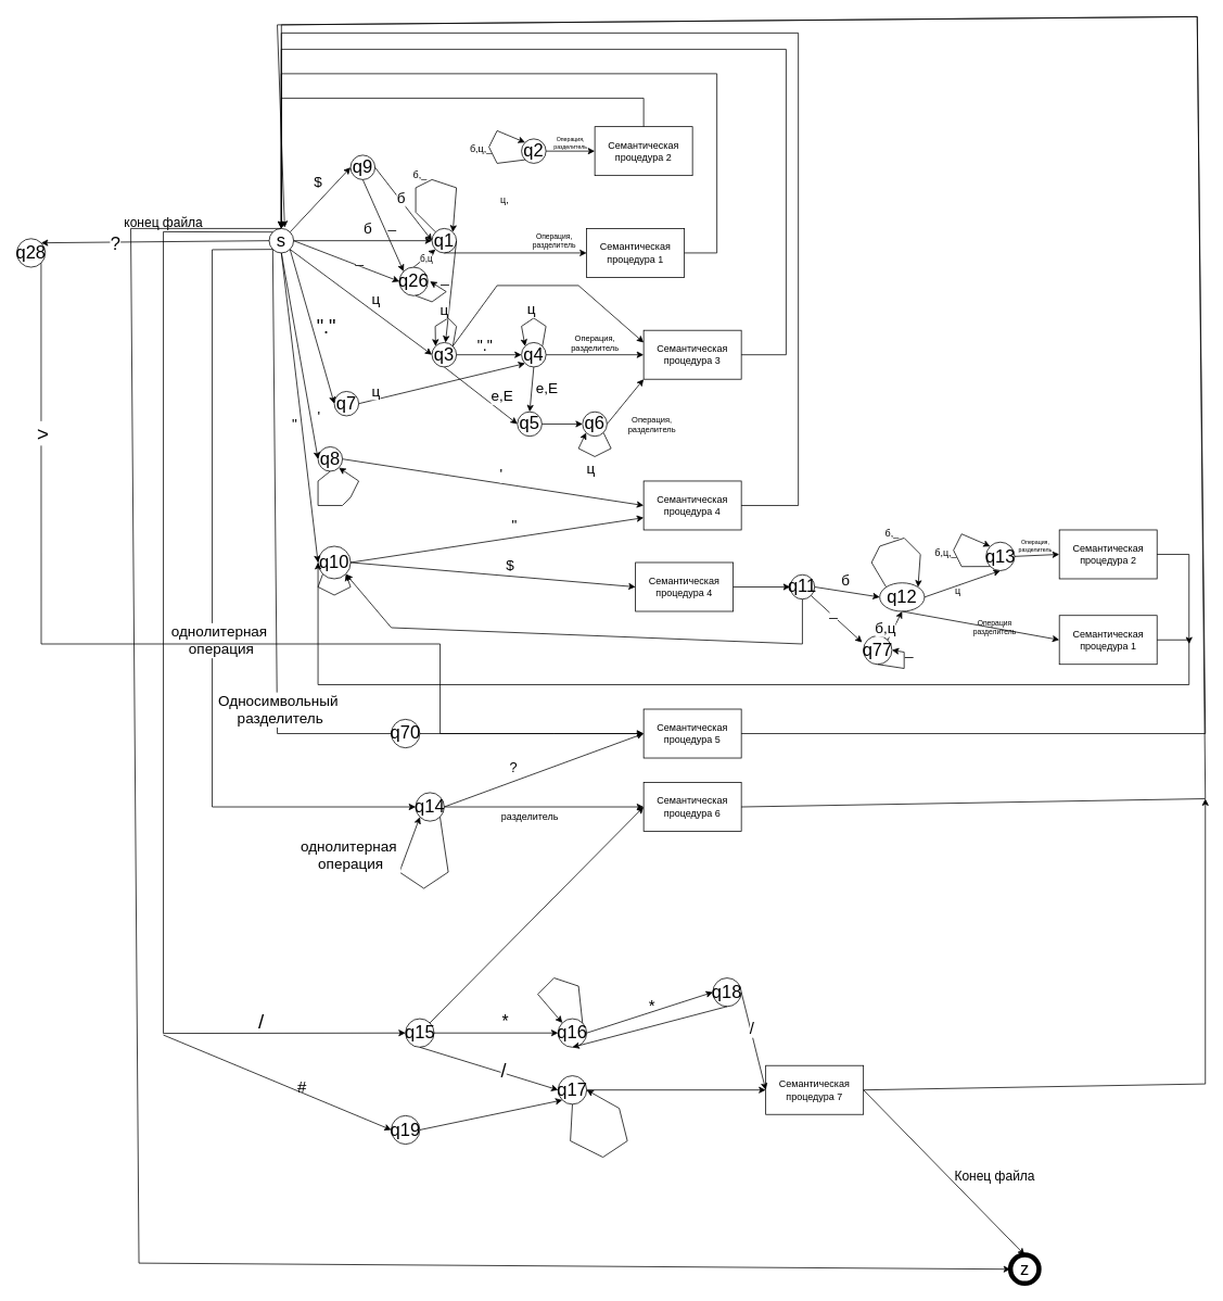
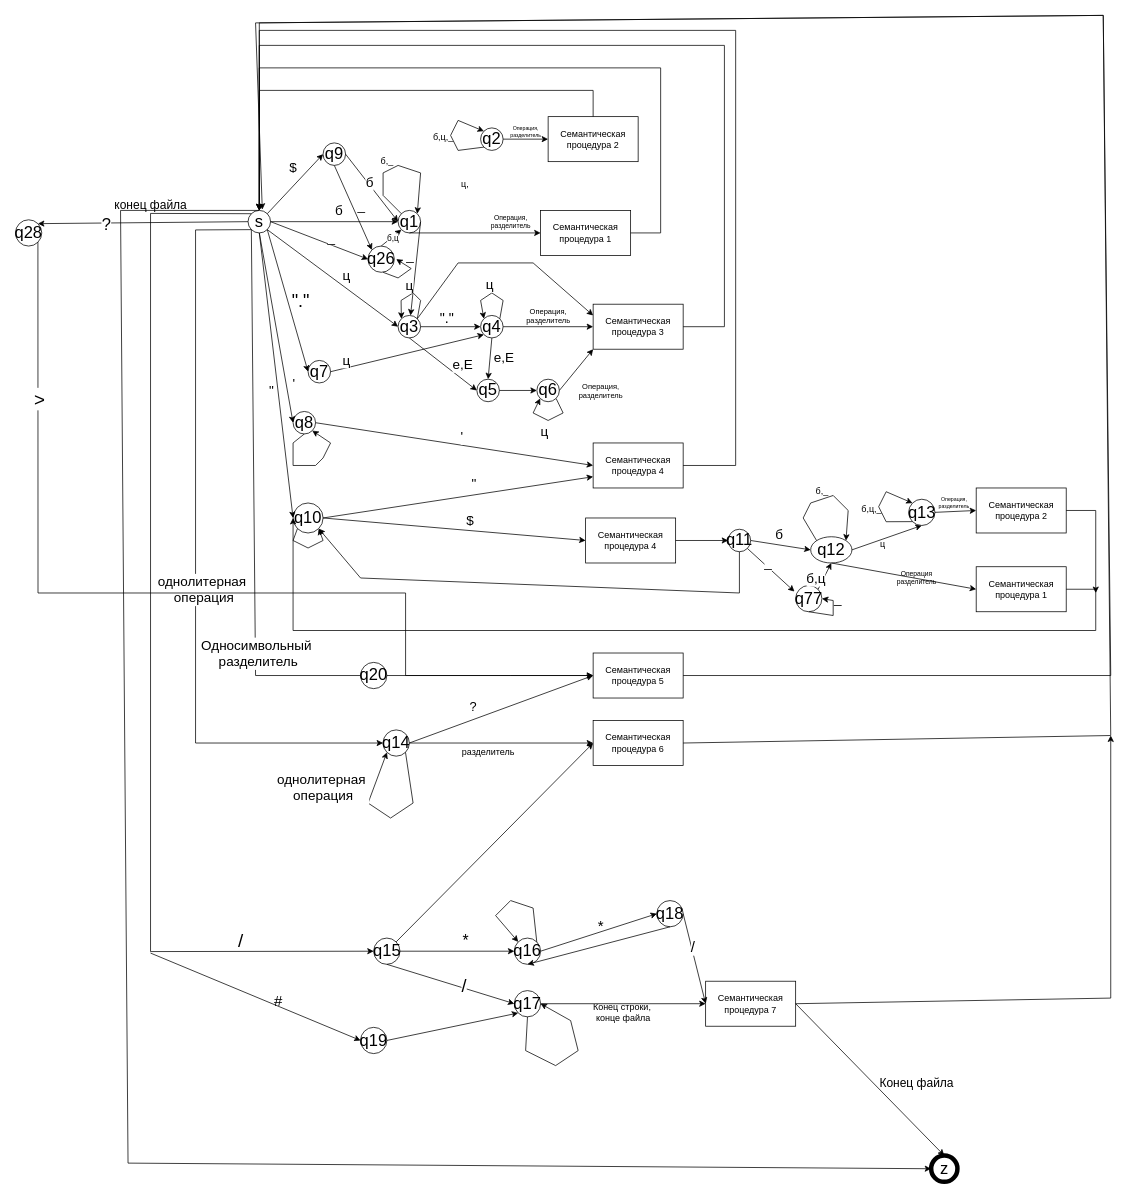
- <mxCell id="139" value="q70" style="ellipse;whiteSpace=wrap;html=1;aspect=fixed;fontSize=22;align=center;" parent="1" vertex="1"><mxGeometry x="480" y="882.5" width="35" height="35" as="geometry" /></mxCell>
+ <mxCell id="139" value="q20" style="ellipse;whiteSpace=wrap;html=1;aspect=fixed;fontSize=22;align=center;" parent="1" vertex="1"><mxGeometry x="480" y="882.5" width="35" height="35" as="geometry" /></mxCell>
+ <mxCell id="117" value="Конец строки,&amp;nbsp;&lt;div&gt;конце файла&lt;/div&gt;" style="text;html=1;align=center;verticalAlign=middle;resizable=0;points=[];autosize=1;strokeColor=none;fillColor=none;" parent="1" vertex="1"><mxGeometry x="780" y="1329" width="100" height="40" as="geometry" /></mxCell>
